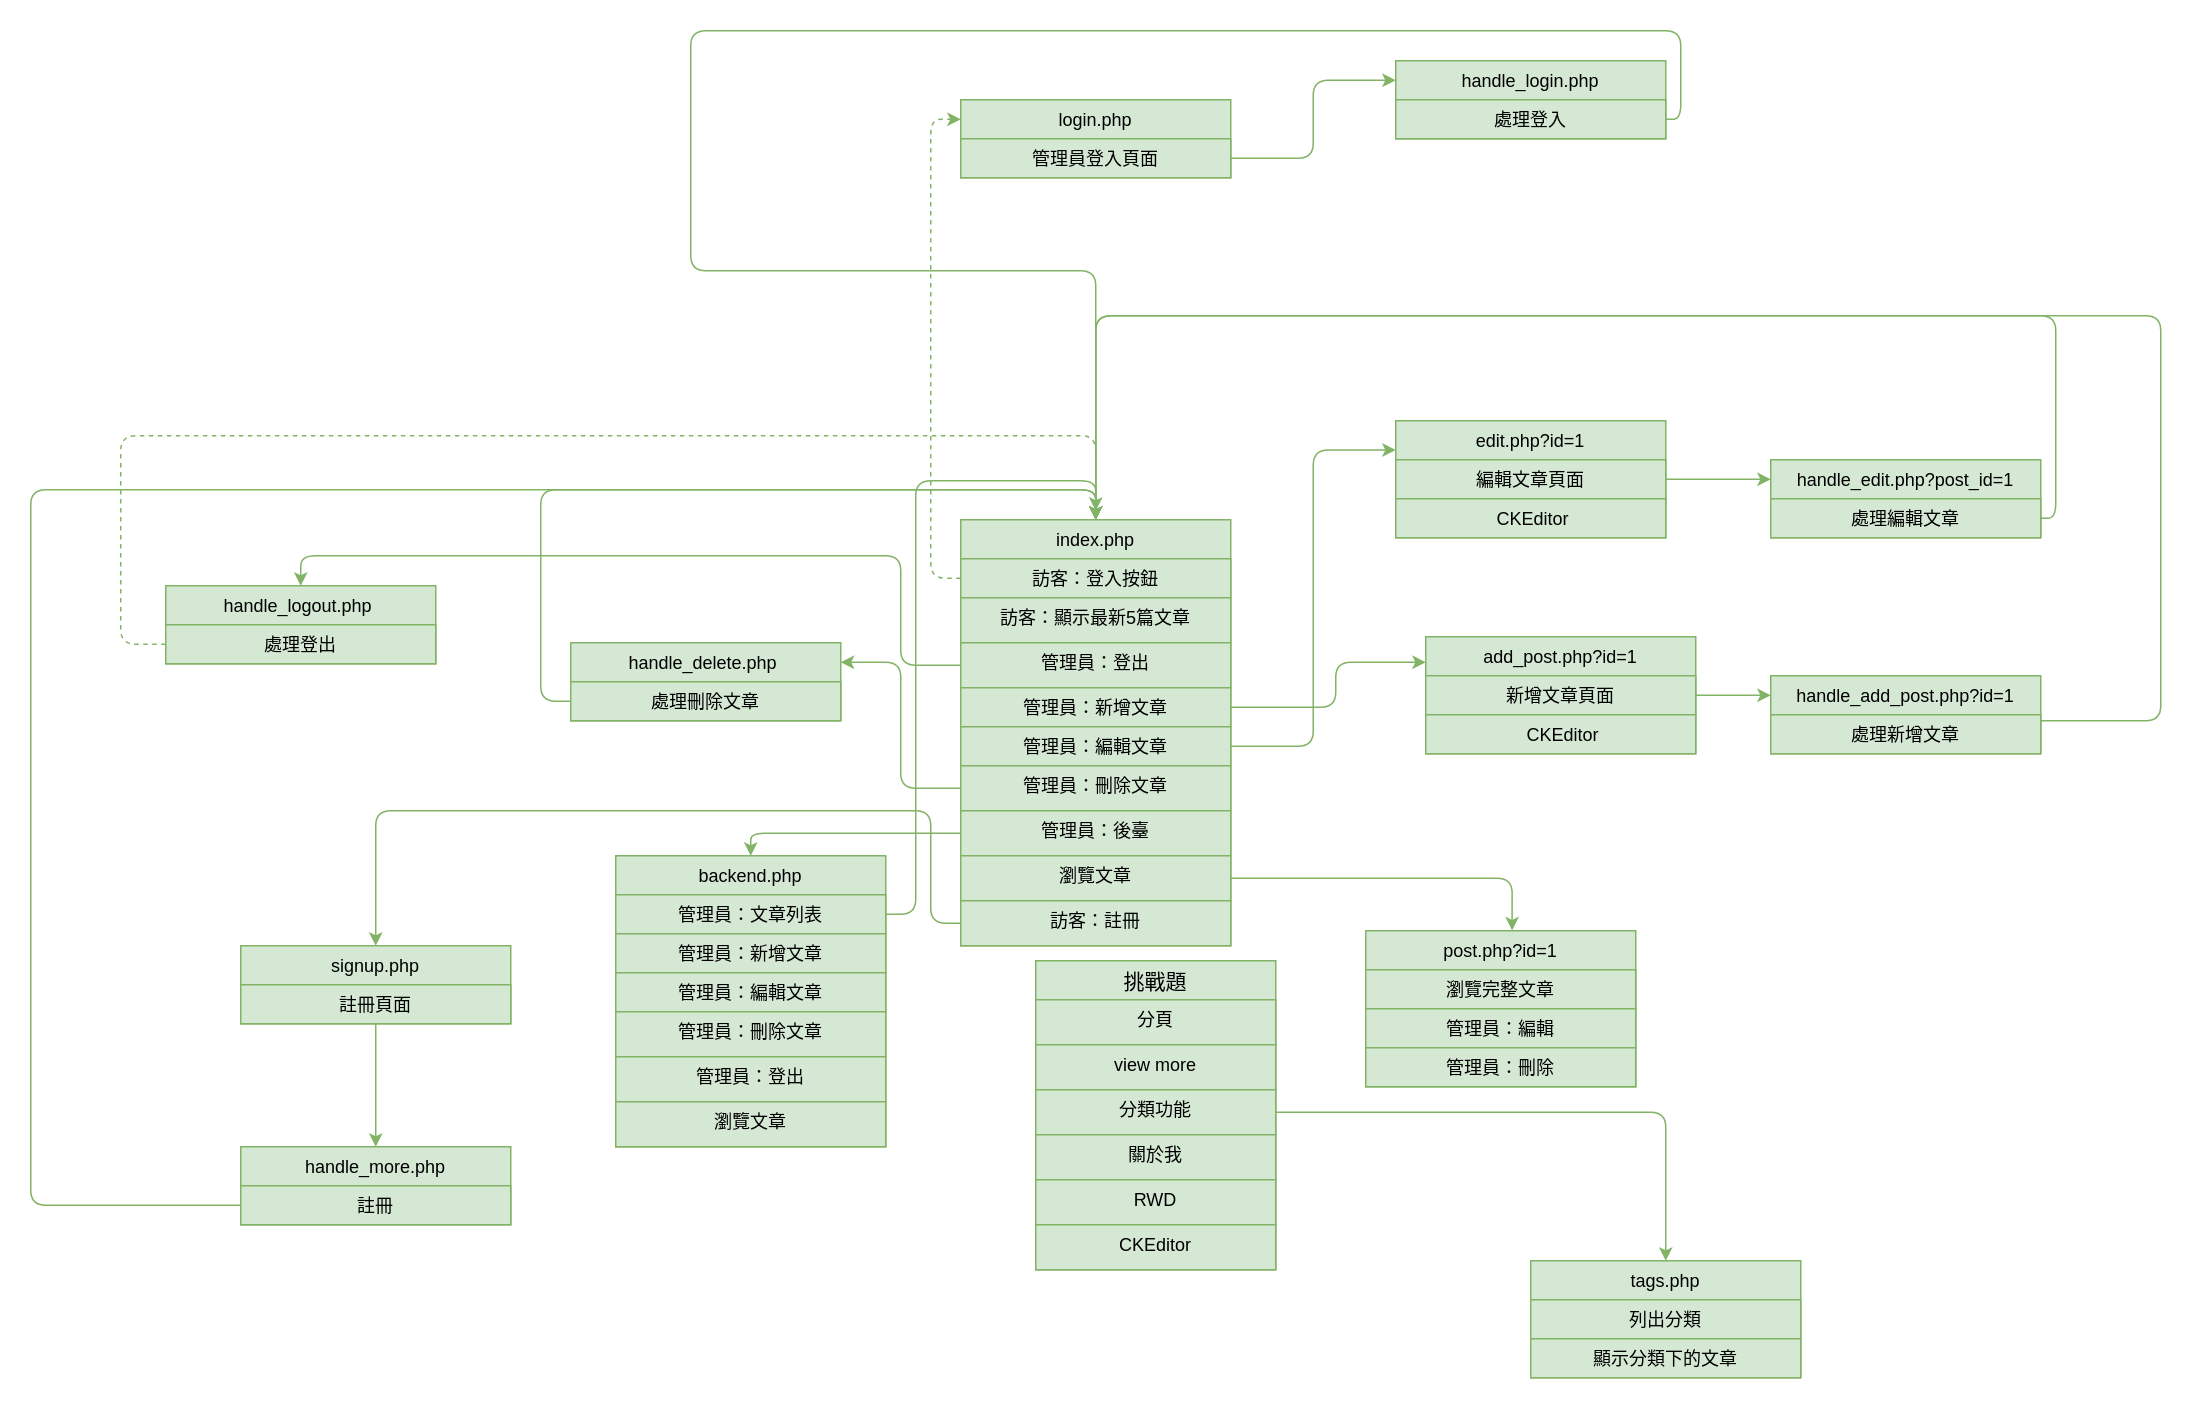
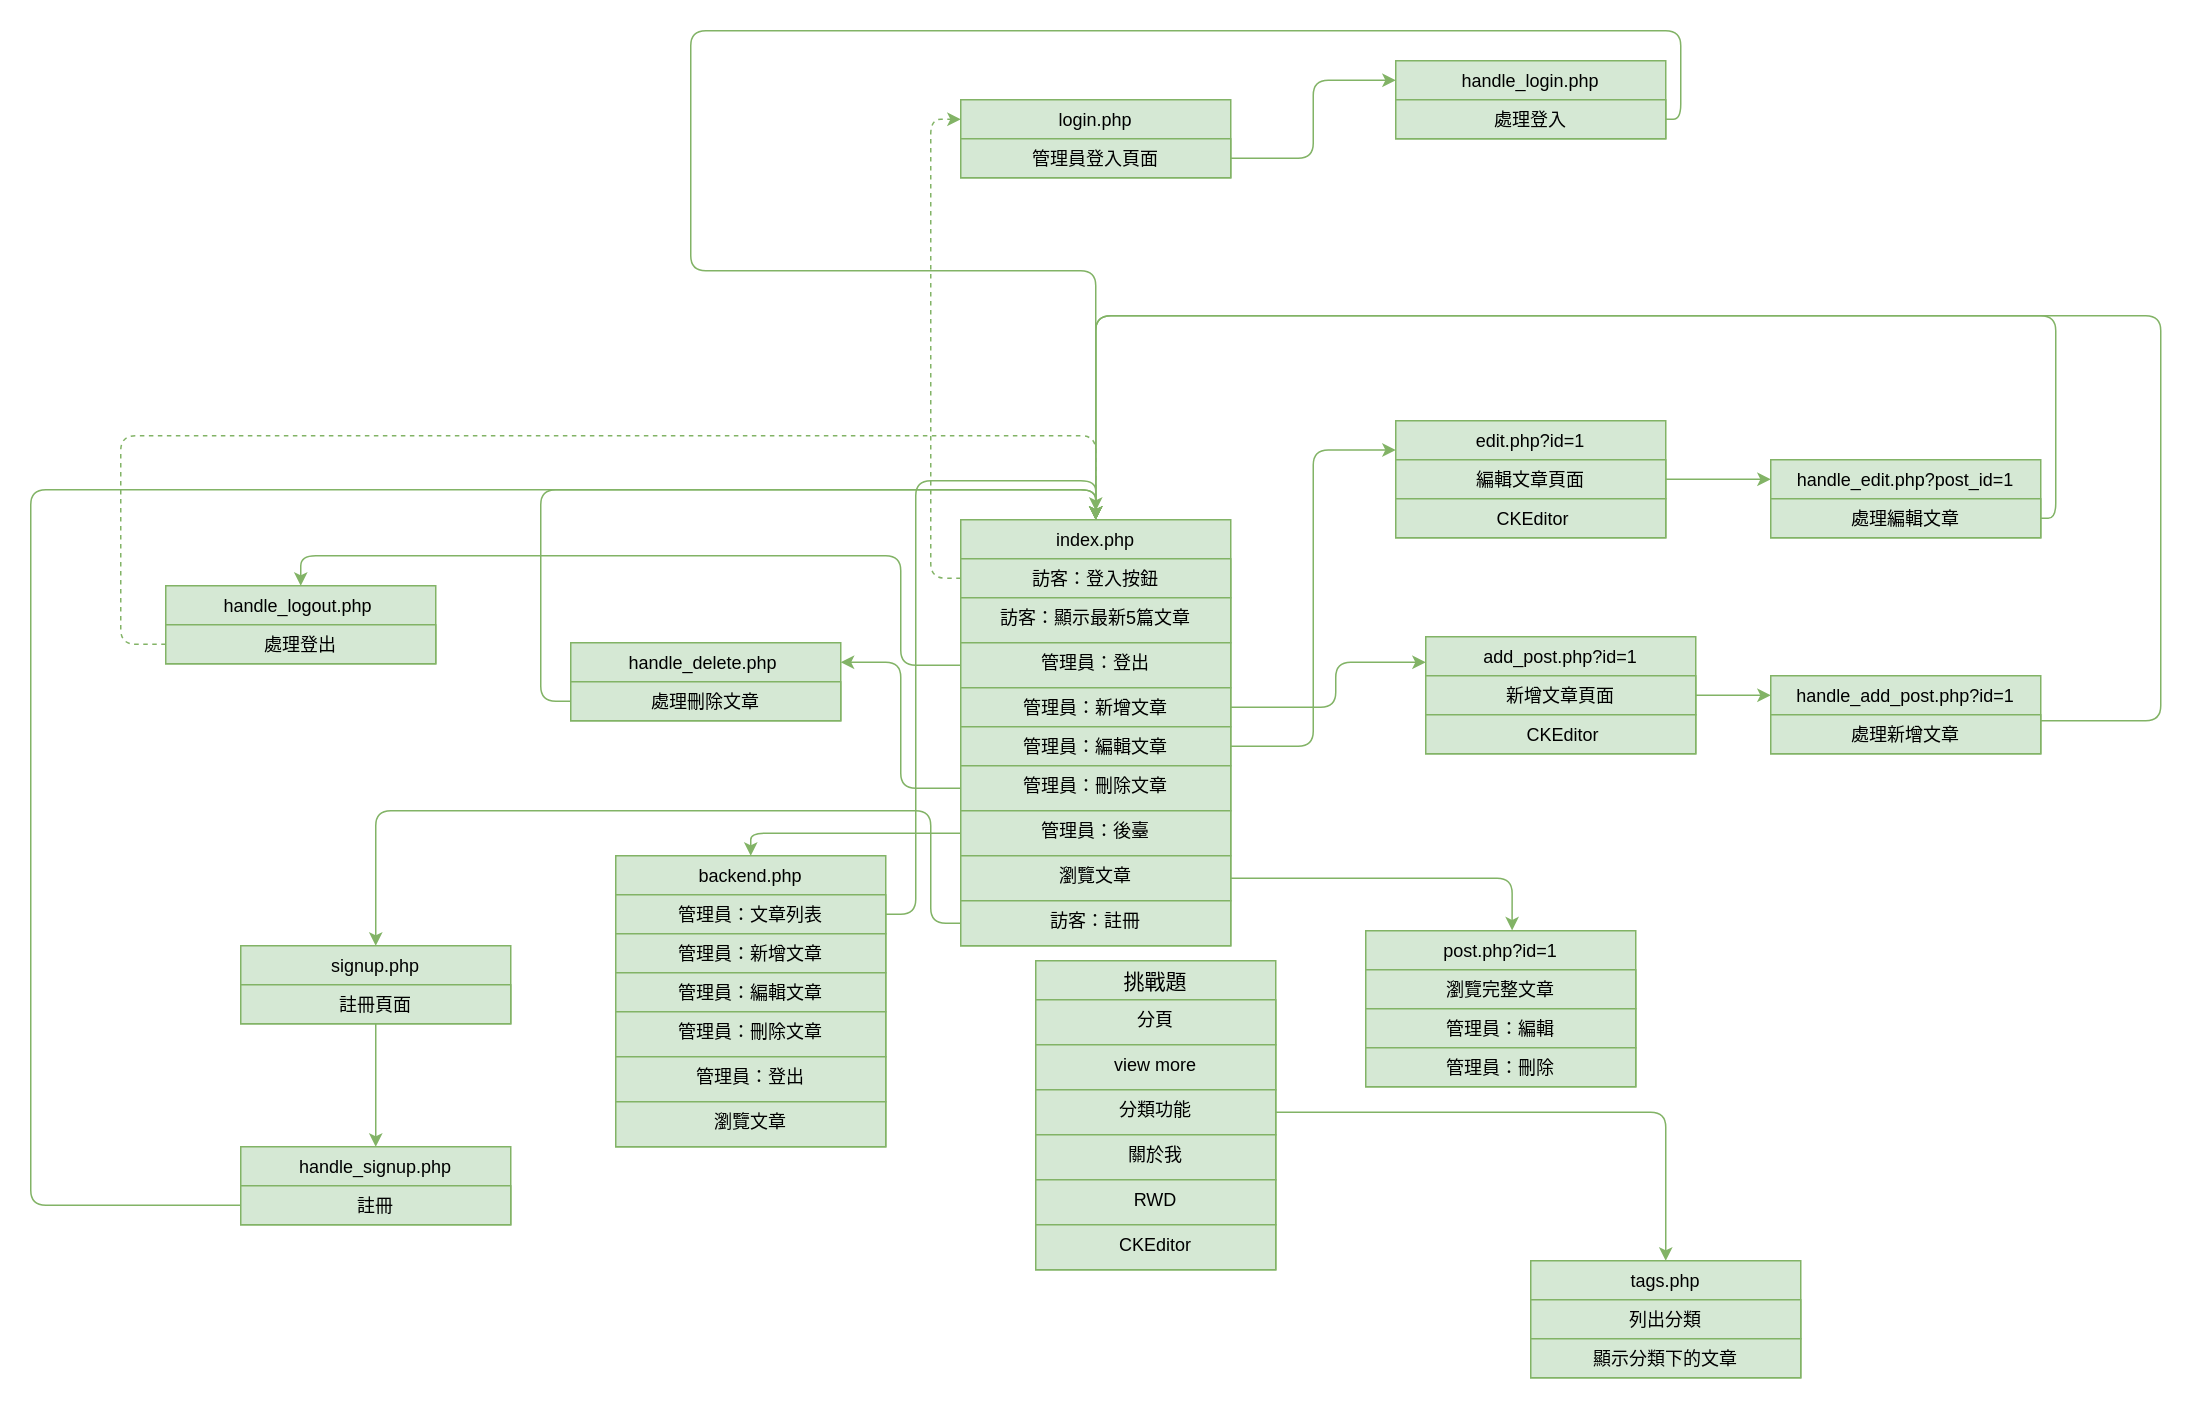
- <mxCell id="68" value="handle_more.php" style="swimlane;fontStyle=0;childLayout=stackLayout;horizontal=1;startSize=26;horizontalStack=0;resizeParent=1;resizeParentMax=0;resizeLast=0;collapsible=1;marginBottom=0;labelBackgroundColor=none;verticalAlign=middle;strokeColor=#82b366;align=center;fillColor=#D5E8D4;" vertex="1" parent="1"><mxGeometry x="160" y="764" width="180" height="52" as="geometry" /></mxCell>
+ <mxCell id="68" value="handle_signup.php" style="swimlane;fontStyle=0;childLayout=stackLayout;horizontal=1;startSize=26;horizontalStack=0;resizeParent=1;resizeParentMax=0;resizeLast=0;collapsible=1;marginBottom=0;labelBackgroundColor=none;verticalAlign=middle;strokeColor=#82b366;align=center;fillColor=#D5E8D4;" vertex="1" parent="1"><mxGeometry x="160" y="764" width="180" height="52" as="geometry" /></mxCell>
